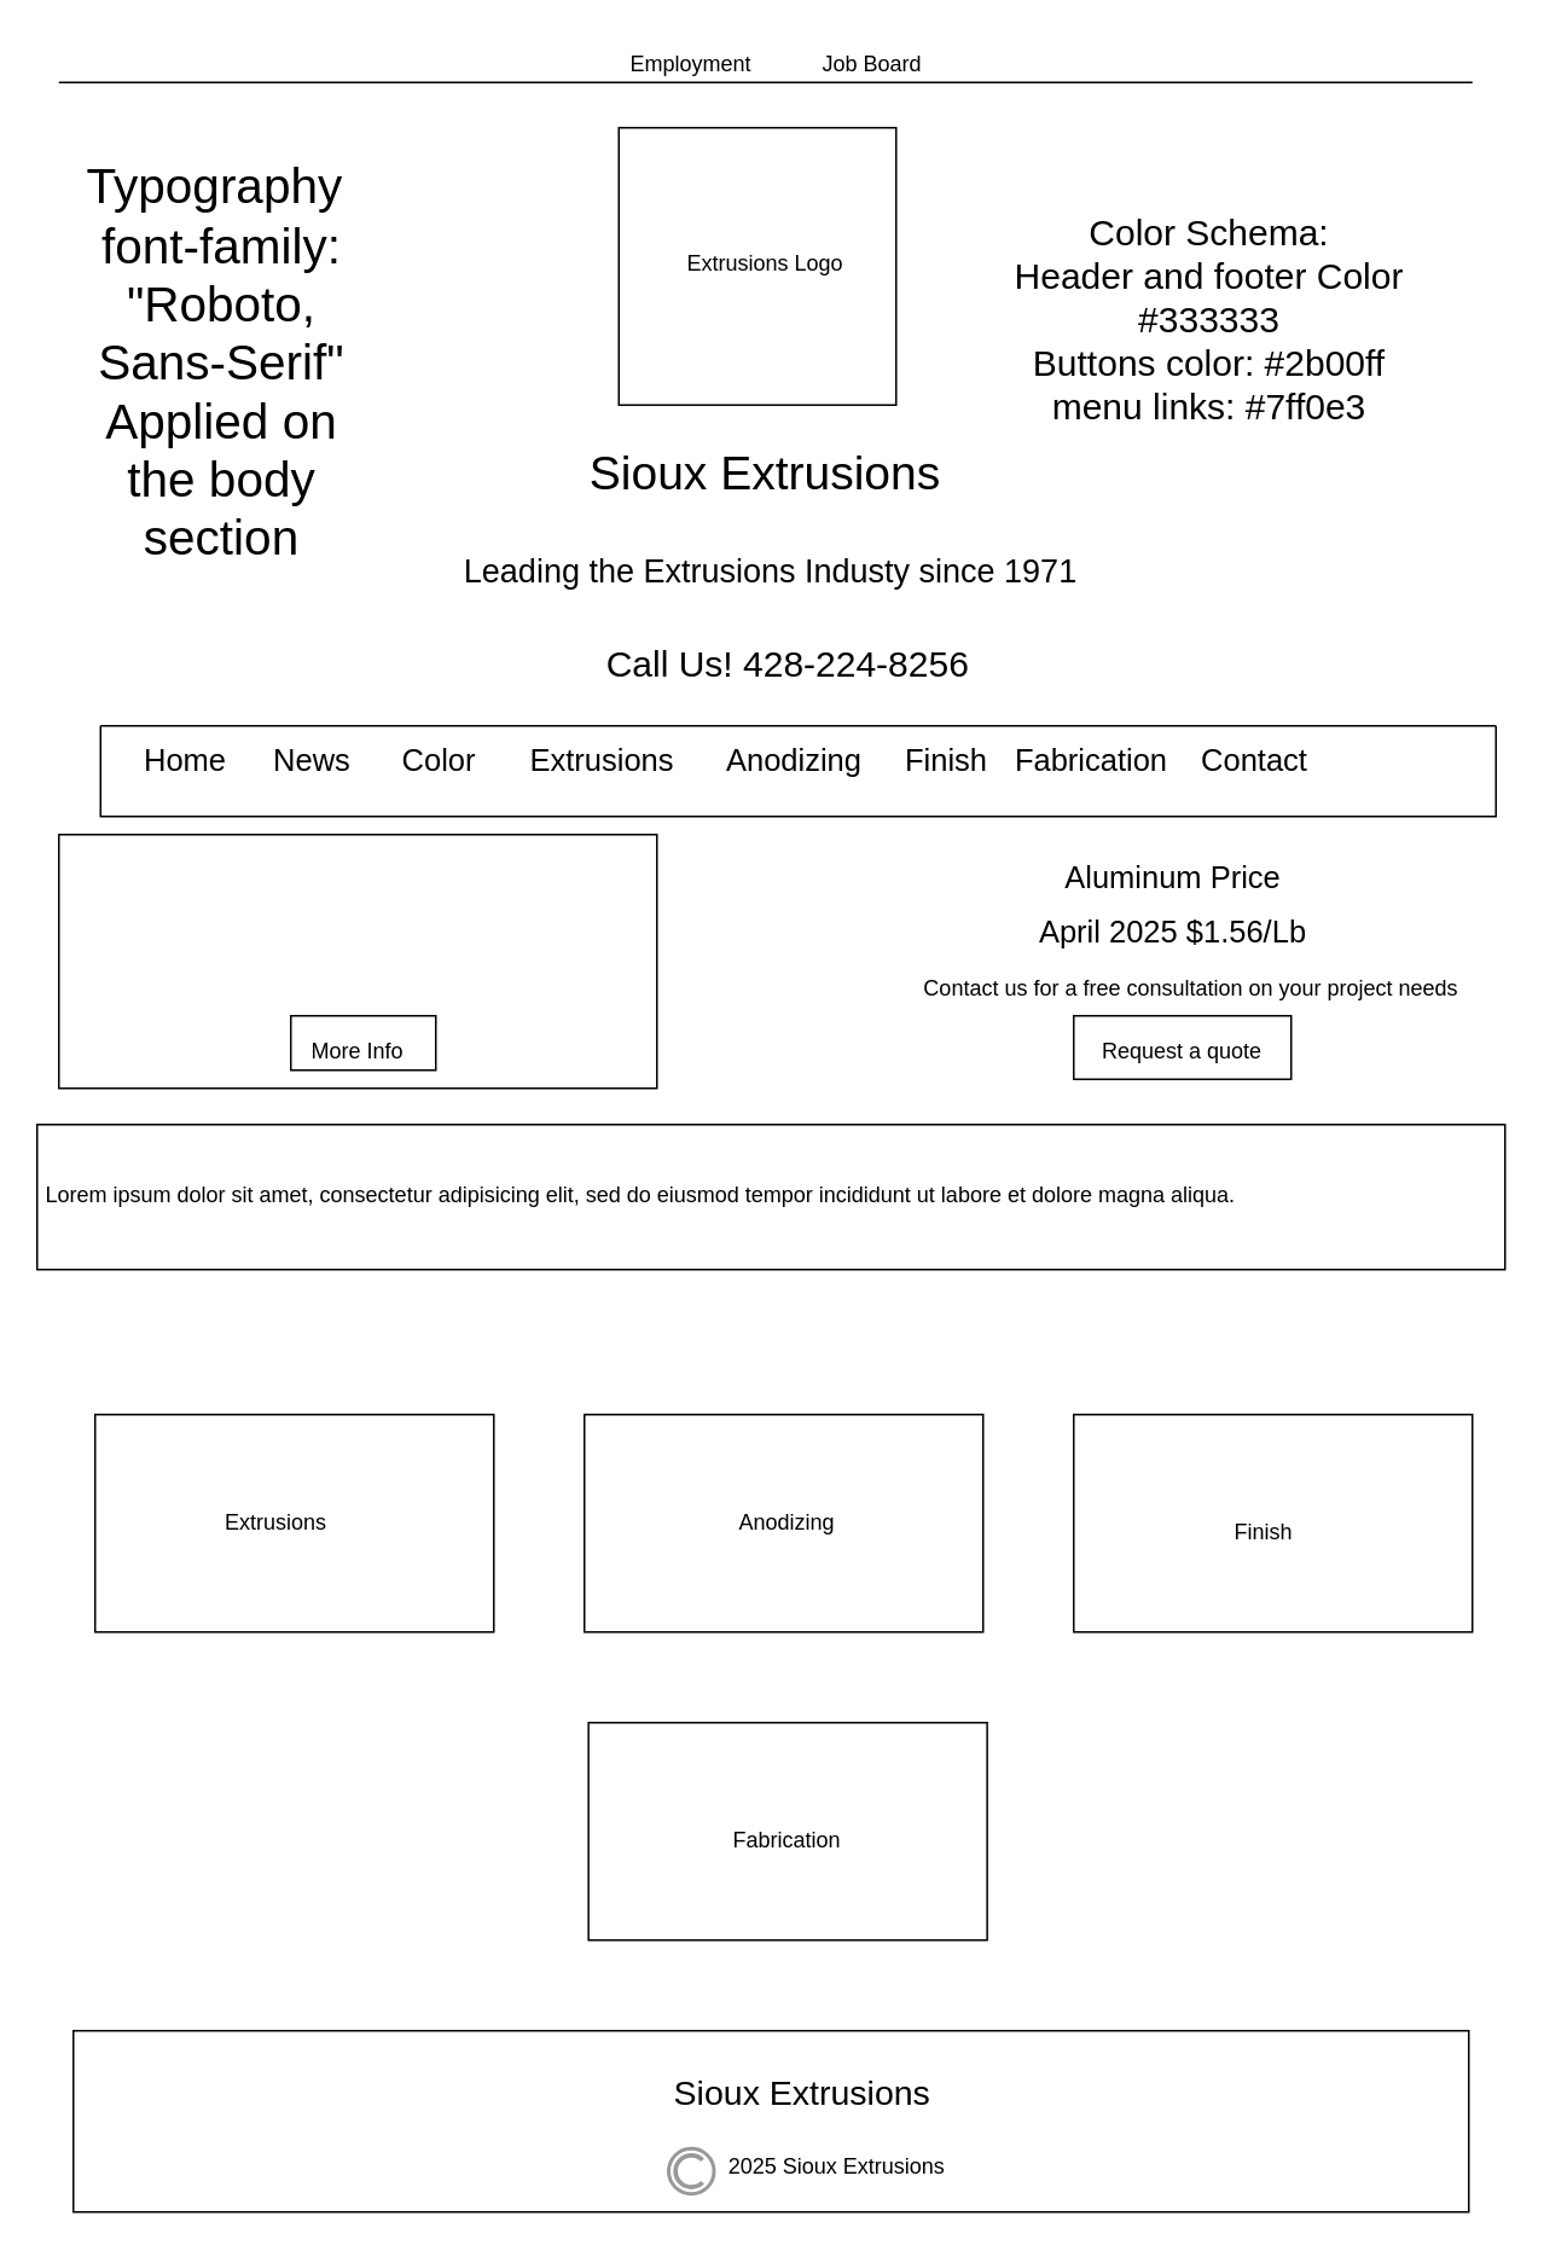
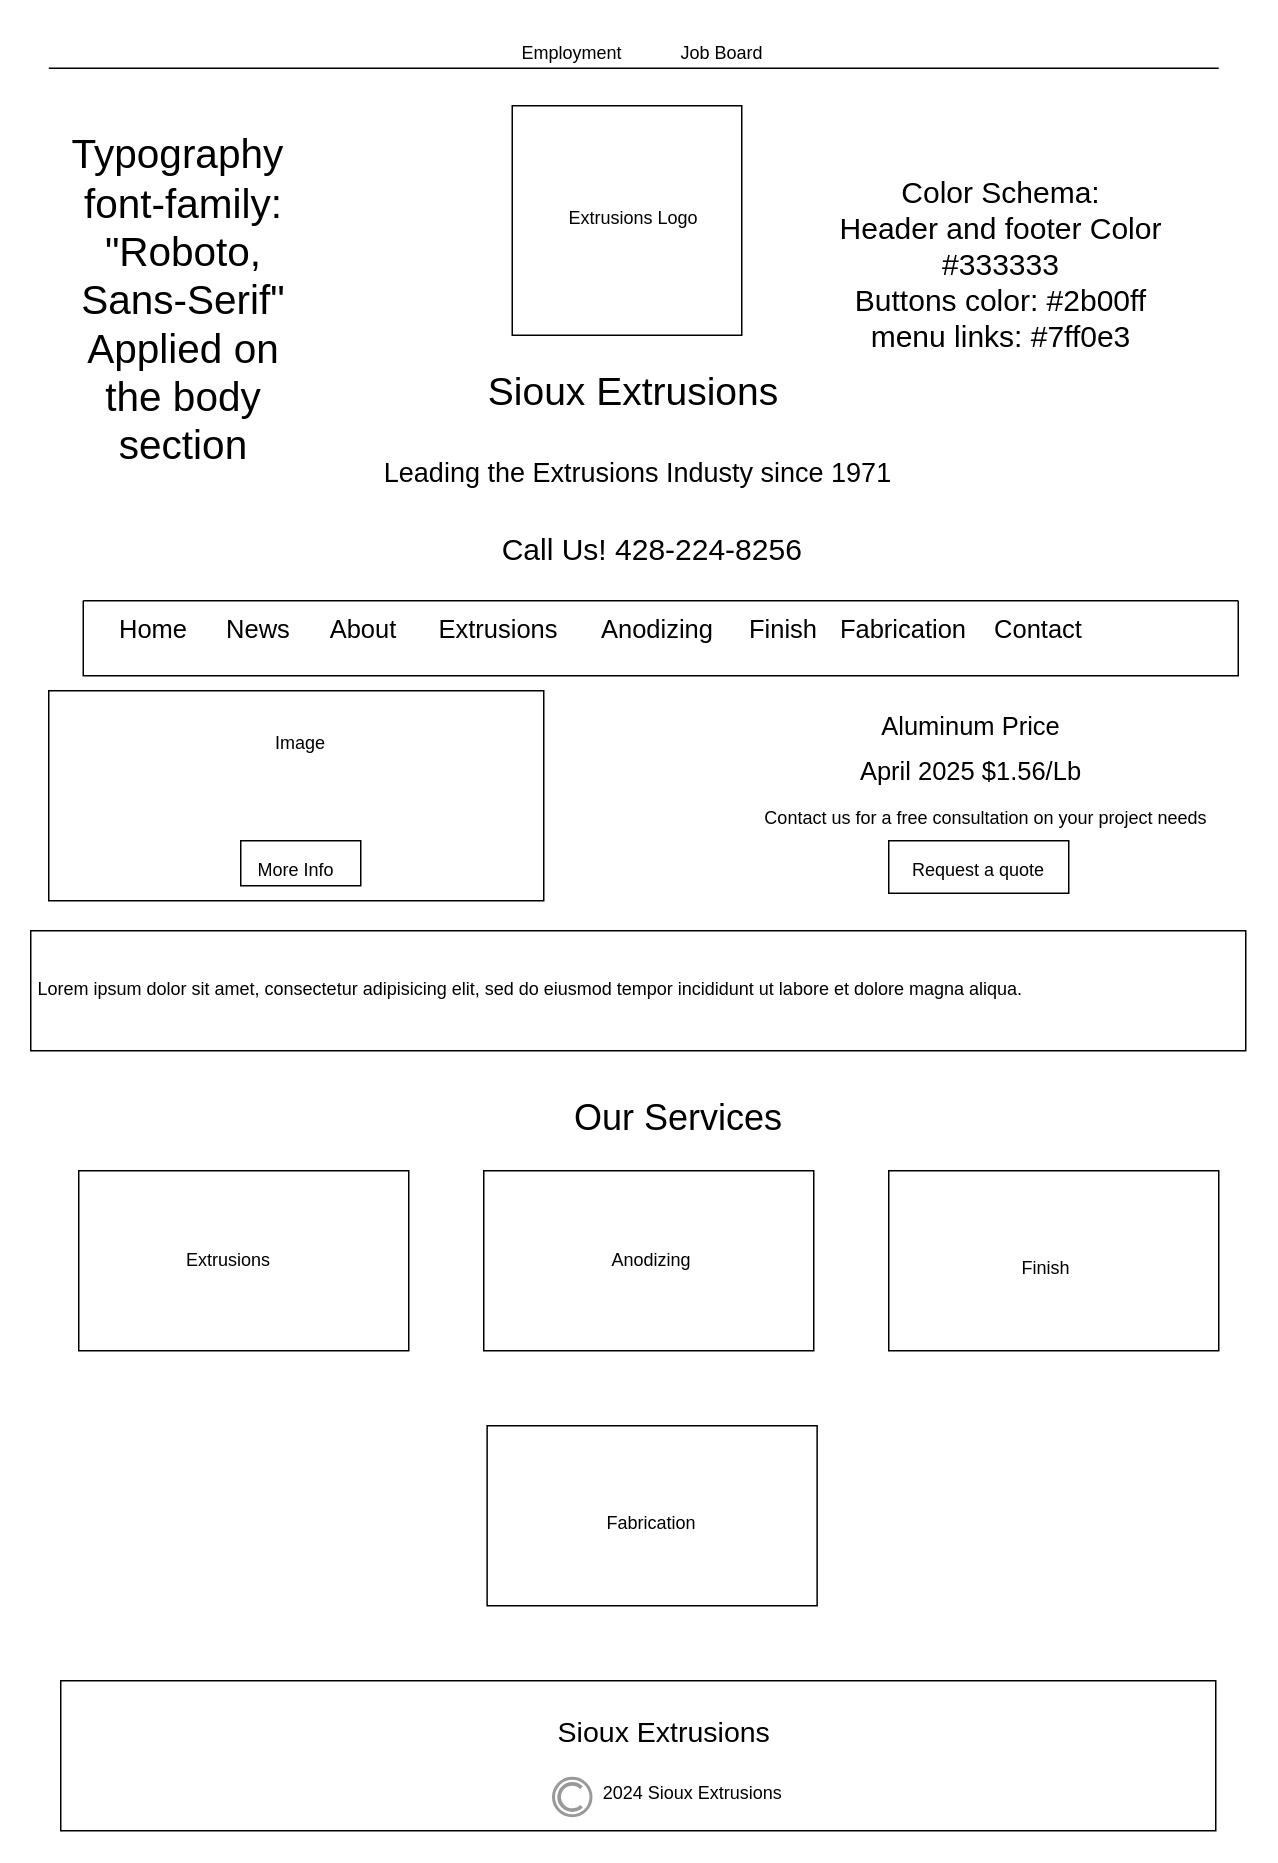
- <mxCell id="15" value="Color" style="text;html=1;align=center;verticalAlign=middle;whiteSpace=wrap;rounded=0;fontSize=17;" parent="12" vertex="1"><mxGeometry x="127" y="-10" width="120" height="60" as="geometry" /></mxCell>
+ <mxCell id="15" value="About" style="text;html=1;align=center;verticalAlign=middle;whiteSpace=wrap;rounded=0;fontSize=17;" parent="12" vertex="1"><mxGeometry x="127" y="-10" width="120" height="60" as="geometry" /></mxCell>
+ <mxCell id="22" value="Image" style="text;html=1;align=center;verticalAlign=middle;whiteSpace=wrap;rounded=0;" parent="1" vertex="1"><mxGeometry x="170" y="480" width="60" height="30" as="geometry" /></mxCell>
+ <mxCell id="31" value="Our Services" style="text;html=1;align=center;verticalAlign=middle;whiteSpace=wrap;rounded=0;fontSize=24;" parent="1" vertex="1"><mxGeometry x="372" y="730" width="160" height="30" as="geometry" /></mxCell>
- <mxCell id="43" value="2025 Sioux Extrusions" style="text;html=1;align=center;verticalAlign=middle;whiteSpace=wrap;rounded=0;" parent="1" vertex="1"><mxGeometry x="382" y="1180" width="159" height="30" as="geometry" /></mxCell>
+ <mxCell id="43" value="2024 Sioux Extrusions" style="text;html=1;align=center;verticalAlign=middle;whiteSpace=wrap;rounded=0;" parent="1" vertex="1"><mxGeometry x="382" y="1180" width="159" height="30" as="geometry" /></mxCell>
